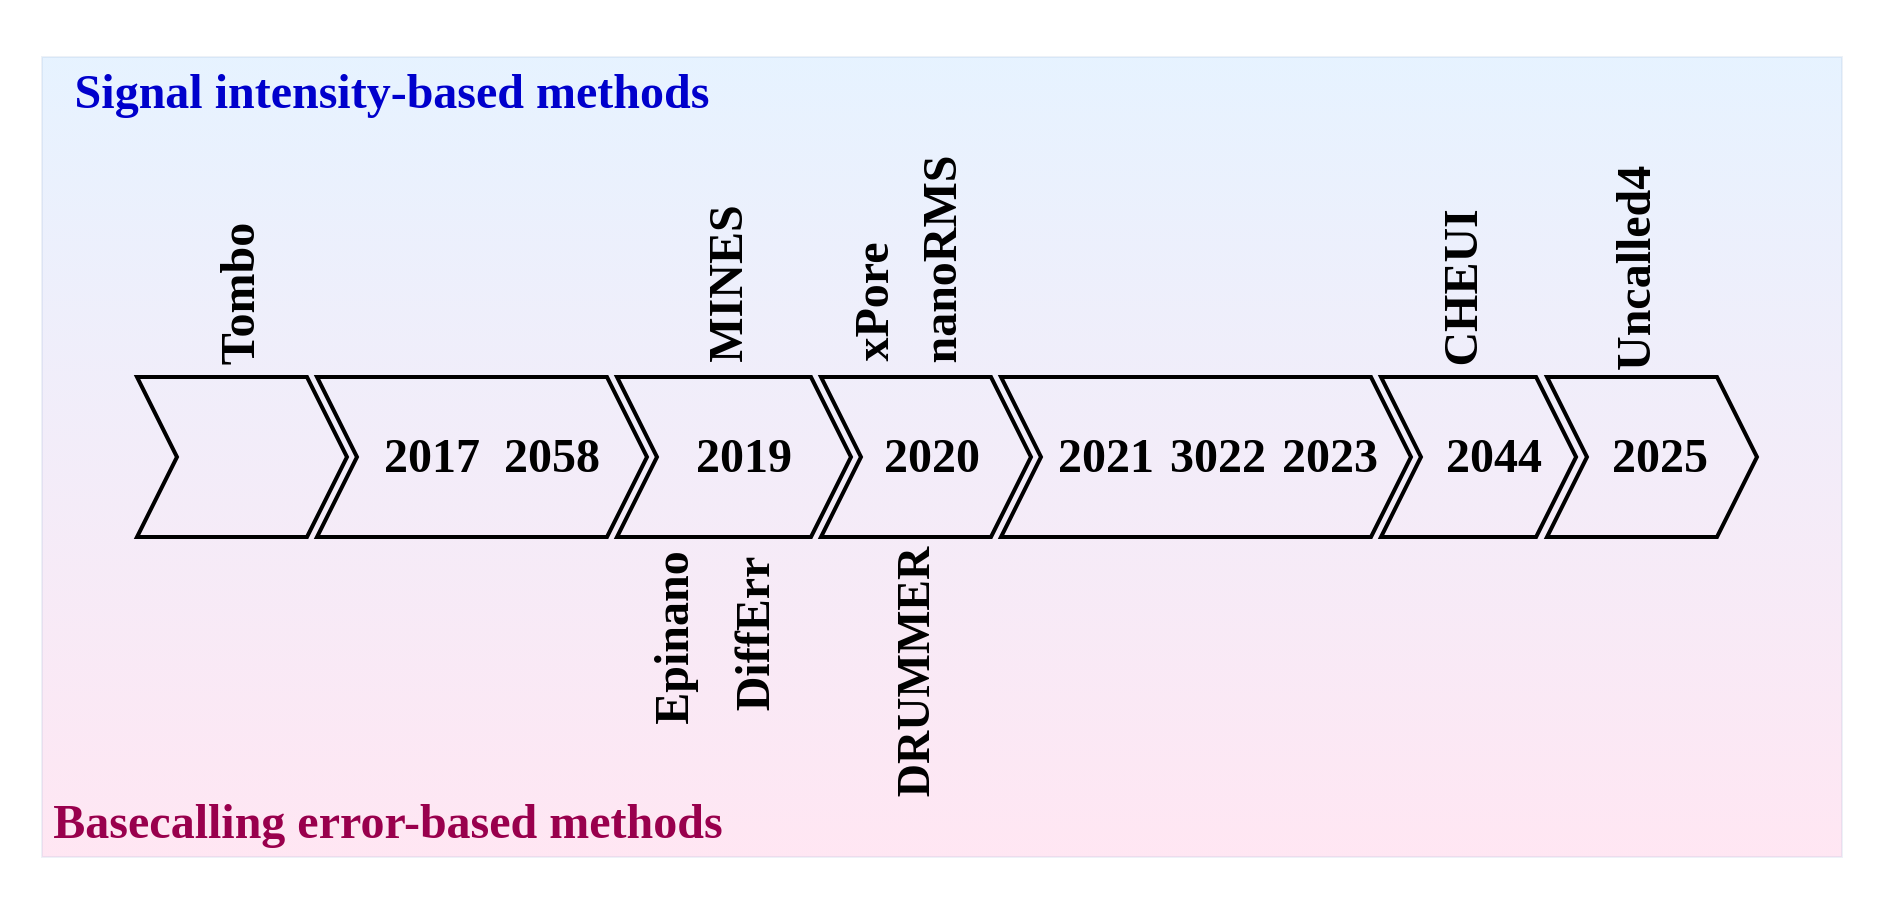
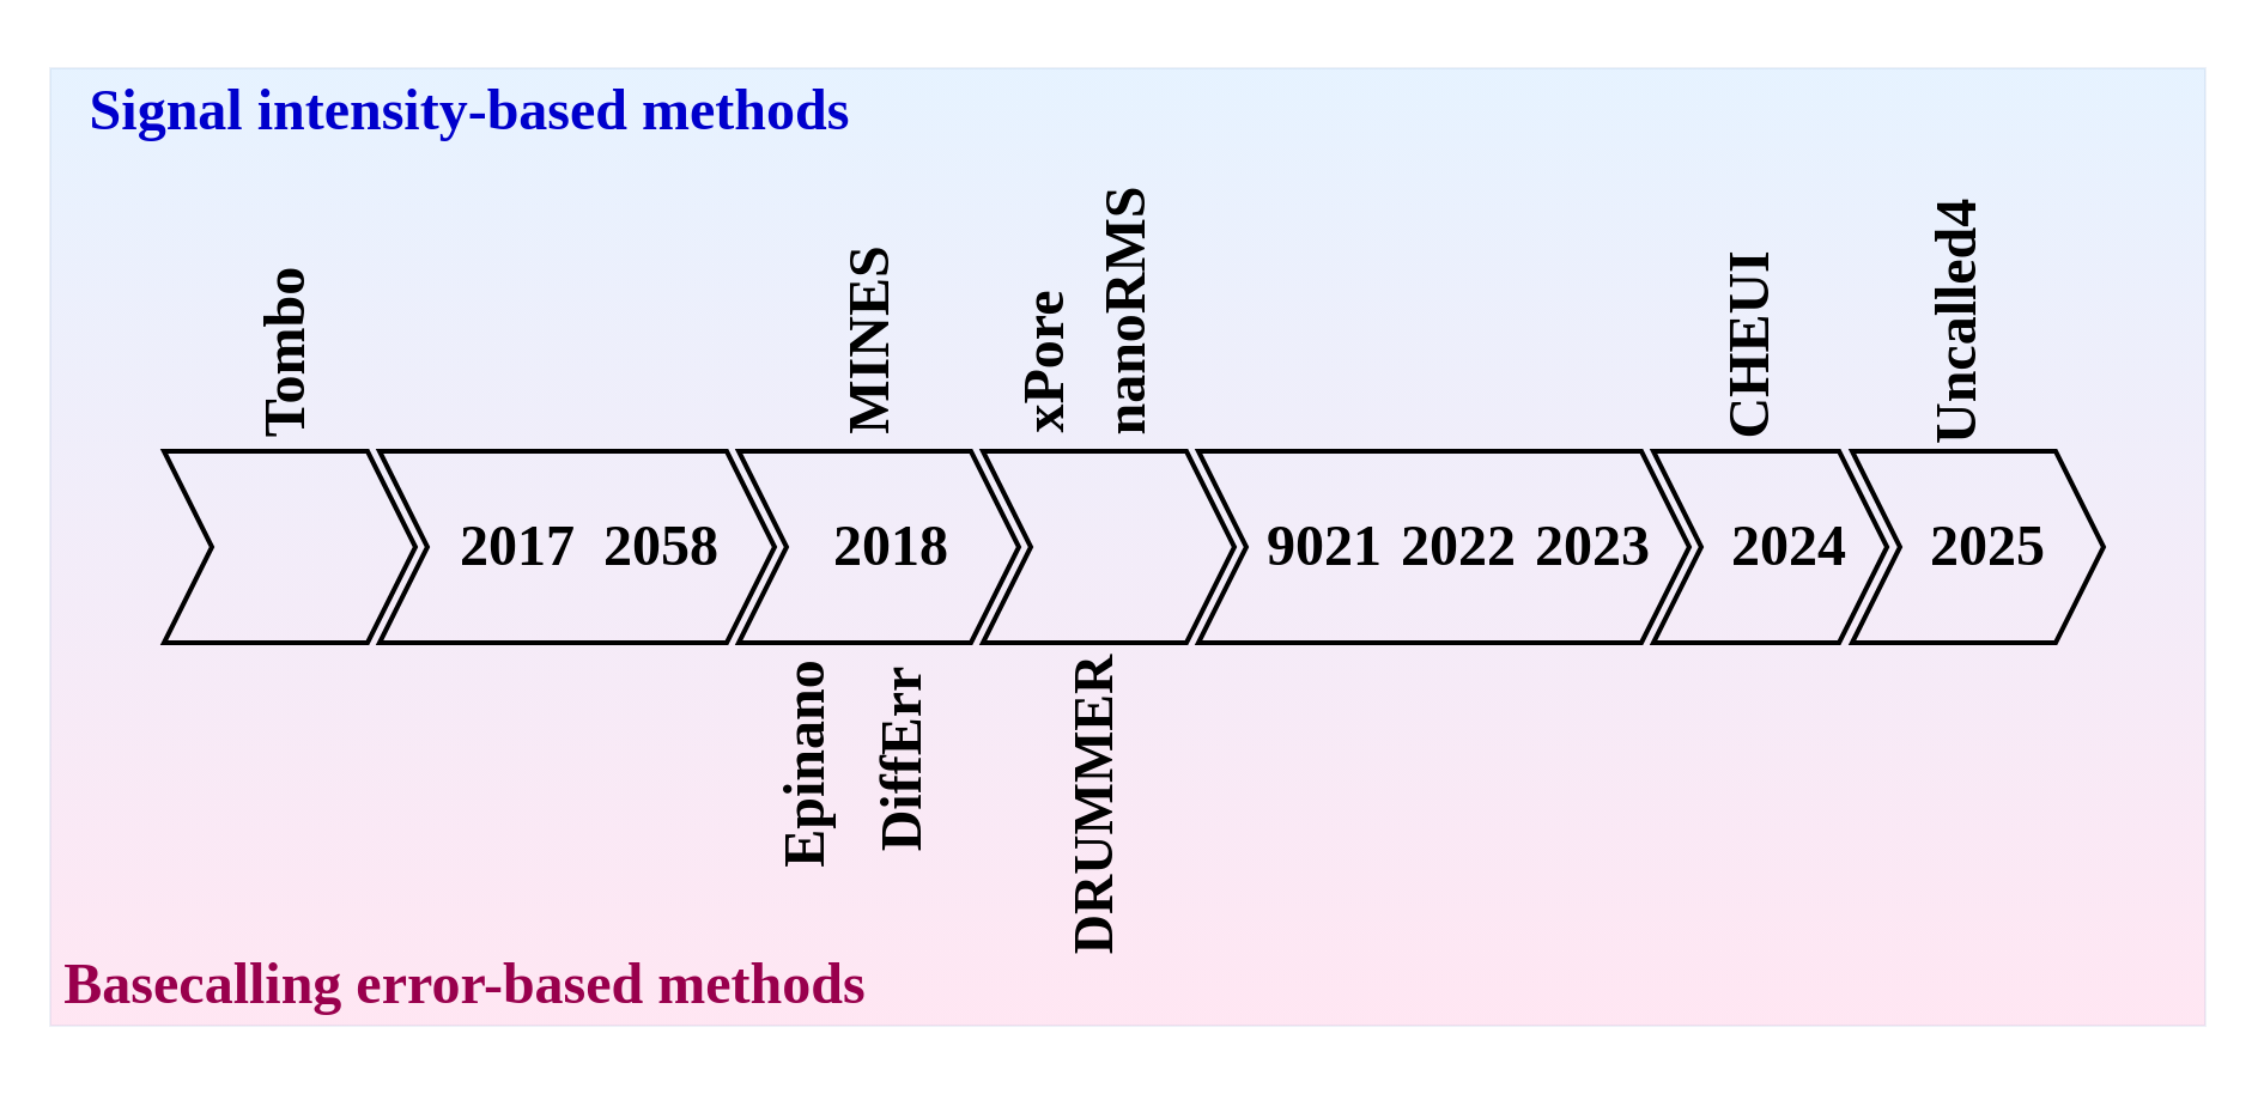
- <mxCell id="12" value="&lt;h1&gt;&lt;font face=&quot;Times New Roman&quot;&gt;2019&lt;/font&gt;&lt;/h1&gt;" style="text;html=1;align=center;verticalAlign=middle;whiteSpace=wrap;rounded=0;" parent="1" vertex="1"><mxGeometry x="342" y="213" width="60" height="30" as="geometry" /></mxCell>
+ <mxCell id="12" value="&lt;h1&gt;&lt;font face=&quot;Times New Roman&quot;&gt;2018&lt;/font&gt;&lt;/h1&gt;" style="text;html=1;align=center;verticalAlign=middle;whiteSpace=wrap;rounded=0;" parent="1" vertex="1"><mxGeometry x="342" y="213" width="60" height="30" as="geometry" /></mxCell>
- <mxCell id="13" value="&lt;h1&gt;&lt;font face=&quot;Times New Roman&quot;&gt;2020&lt;/font&gt;&lt;/h1&gt;" style="text;html=1;align=center;verticalAlign=middle;whiteSpace=wrap;rounded=0;" parent="1" vertex="1"><mxGeometry x="436" y="213" width="60" height="30" as="geometry" /></mxCell>
- <mxCell id="14" value="&lt;h1&gt;&lt;font face=&quot;Times New Roman&quot;&gt;2021&lt;/font&gt;&lt;/h1&gt;" style="text;html=1;align=center;verticalAlign=middle;whiteSpace=wrap;rounded=0;" parent="1" vertex="1"><mxGeometry x="523" y="213" width="60" height="30" as="geometry" /></mxCell>
+ <mxCell id="14" value="&lt;h1&gt;&lt;font face=&quot;Times New Roman&quot;&gt;9021&lt;/font&gt;&lt;/h1&gt;" style="text;html=1;align=center;verticalAlign=middle;whiteSpace=wrap;rounded=0;" parent="1" vertex="1"><mxGeometry x="523" y="213" width="60" height="30" as="geometry" /></mxCell>
- <mxCell id="15" value="&lt;h1&gt;&lt;font face=&quot;Times New Roman&quot;&gt;3022&lt;/font&gt;&lt;/h1&gt;" style="text;html=1;align=center;verticalAlign=middle;whiteSpace=wrap;rounded=0;" parent="1" vertex="1"><mxGeometry x="579" y="213" width="60" height="30" as="geometry" /></mxCell>
+ <mxCell id="15" value="&lt;h1&gt;&lt;font face=&quot;Times New Roman&quot;&gt;2022&lt;/font&gt;&lt;/h1&gt;" style="text;html=1;align=center;verticalAlign=middle;whiteSpace=wrap;rounded=0;" parent="1" vertex="1"><mxGeometry x="579" y="213" width="60" height="30" as="geometry" /></mxCell>
- <mxCell id="16" value="&lt;h1&gt;&lt;font face=&quot;Times New Roman&quot;&gt;2044&lt;/font&gt;&lt;/h1&gt;" style="text;html=1;align=center;verticalAlign=middle;whiteSpace=wrap;rounded=0;" parent="1" vertex="1"><mxGeometry x="717.06" y="213" width="60" height="30" as="geometry" /></mxCell>
+ <mxCell id="16" value="&lt;h1&gt;&lt;font face=&quot;Times New Roman&quot;&gt;2024&lt;/font&gt;&lt;/h1&gt;" style="text;html=1;align=center;verticalAlign=middle;whiteSpace=wrap;rounded=0;" parent="1" vertex="1"><mxGeometry x="717.06" y="213" width="60" height="30" as="geometry" /></mxCell>
